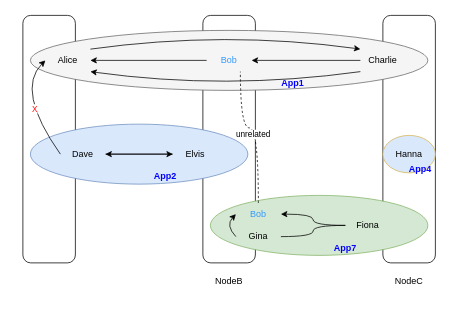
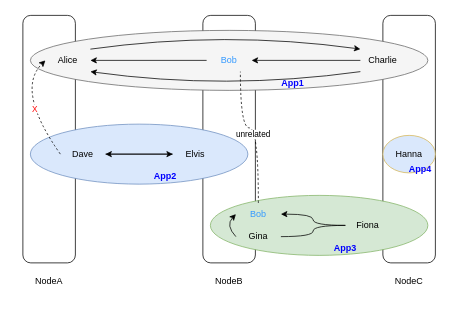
- <mxCell id="35" value="" style="curved=1;endArrow=classic;html=1;rounded=0;fontColor=#0000FF;exitX=0;exitY=0.5;exitDx=0;exitDy=0;entryX=0;entryY=0.5;entryDx=0;entryDy=0;" edge="1" parent="1" source="22" target="14"><mxGeometry width="50" height="50" relative="1" as="geometry"><mxPoint x="-30" y="120" as="sourcePoint" /><mxPoint x="20" y="70" as="targetPoint" /><Array as="points"><mxPoint x="20" y="120" /></Array></mxGeometry></mxCell>
+ <mxCell id="35" value="" style="curved=1;endArrow=classic;html=1;rounded=0;fontColor=#0000FF;exitX=0;exitY=0.5;exitDx=0;exitDy=0;entryX=0;entryY=0.5;entryDx=0;entryDy=0;dashed=1;" edge="1" parent="1" source="22" target="14"><mxGeometry width="50" height="50" relative="1" as="geometry"><mxPoint x="-30" y="120" as="sourcePoint" /><mxPoint x="20" y="70" as="targetPoint" /><Array as="points"><mxPoint x="20" y="120" /></Array></mxGeometry></mxCell>
- <mxCell id="32" value="App7" style="text;html=1;strokeColor=none;fillColor=none;align=center;verticalAlign=middle;whiteSpace=wrap;rounded=0;fontStyle=1;fontColor=#0000FF;" vertex="1" parent="1"><mxGeometry x="430" y="315" width="60" height="30" as="geometry" /></mxCell>
+ <mxCell id="32" value="App3" style="text;html=1;strokeColor=none;fillColor=none;align=center;verticalAlign=middle;whiteSpace=wrap;rounded=0;fontStyle=1;fontColor=#0000FF;" vertex="1" parent="1"><mxGeometry x="430" y="315" width="60" height="30" as="geometry" /></mxCell>
+ <mxCell id="4" value="NodeA" style="text;html=1;strokeColor=none;fillColor=none;align=center;verticalAlign=middle;whiteSpace=wrap;rounded=0;" vertex="1" parent="2"><mxGeometry x="5" y="340" width="60" height="30" as="geometry" /></mxCell>
